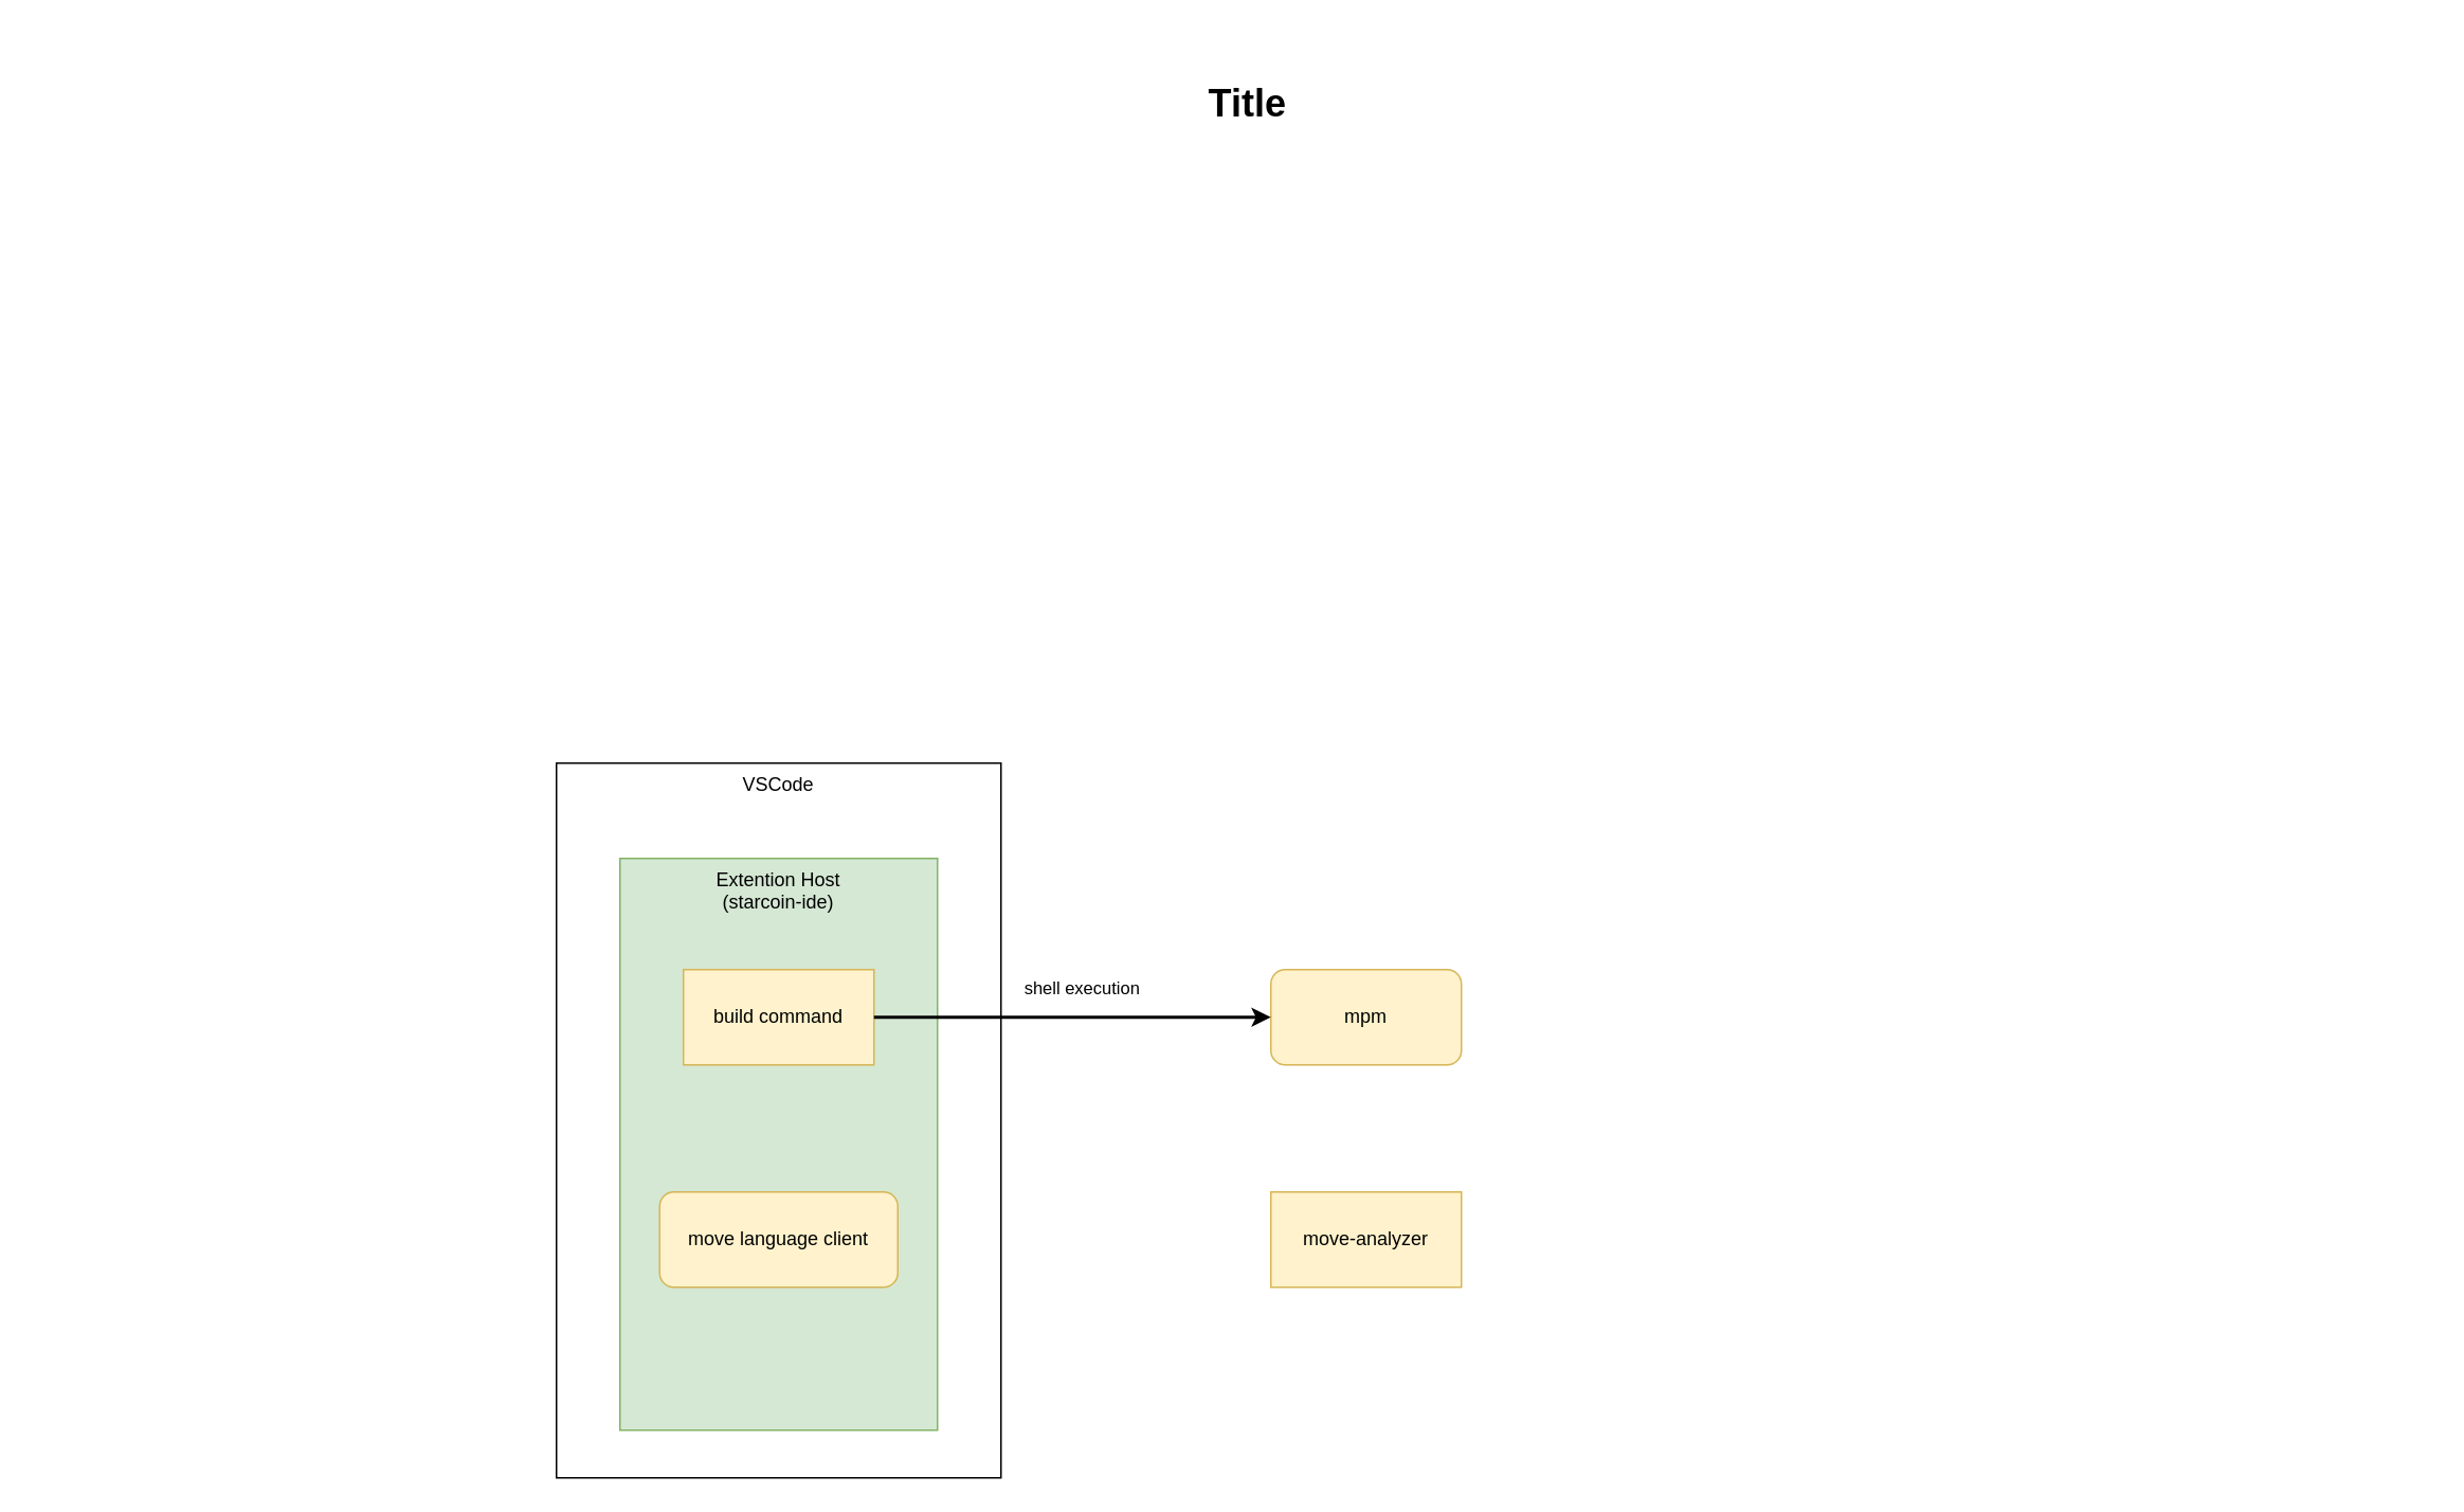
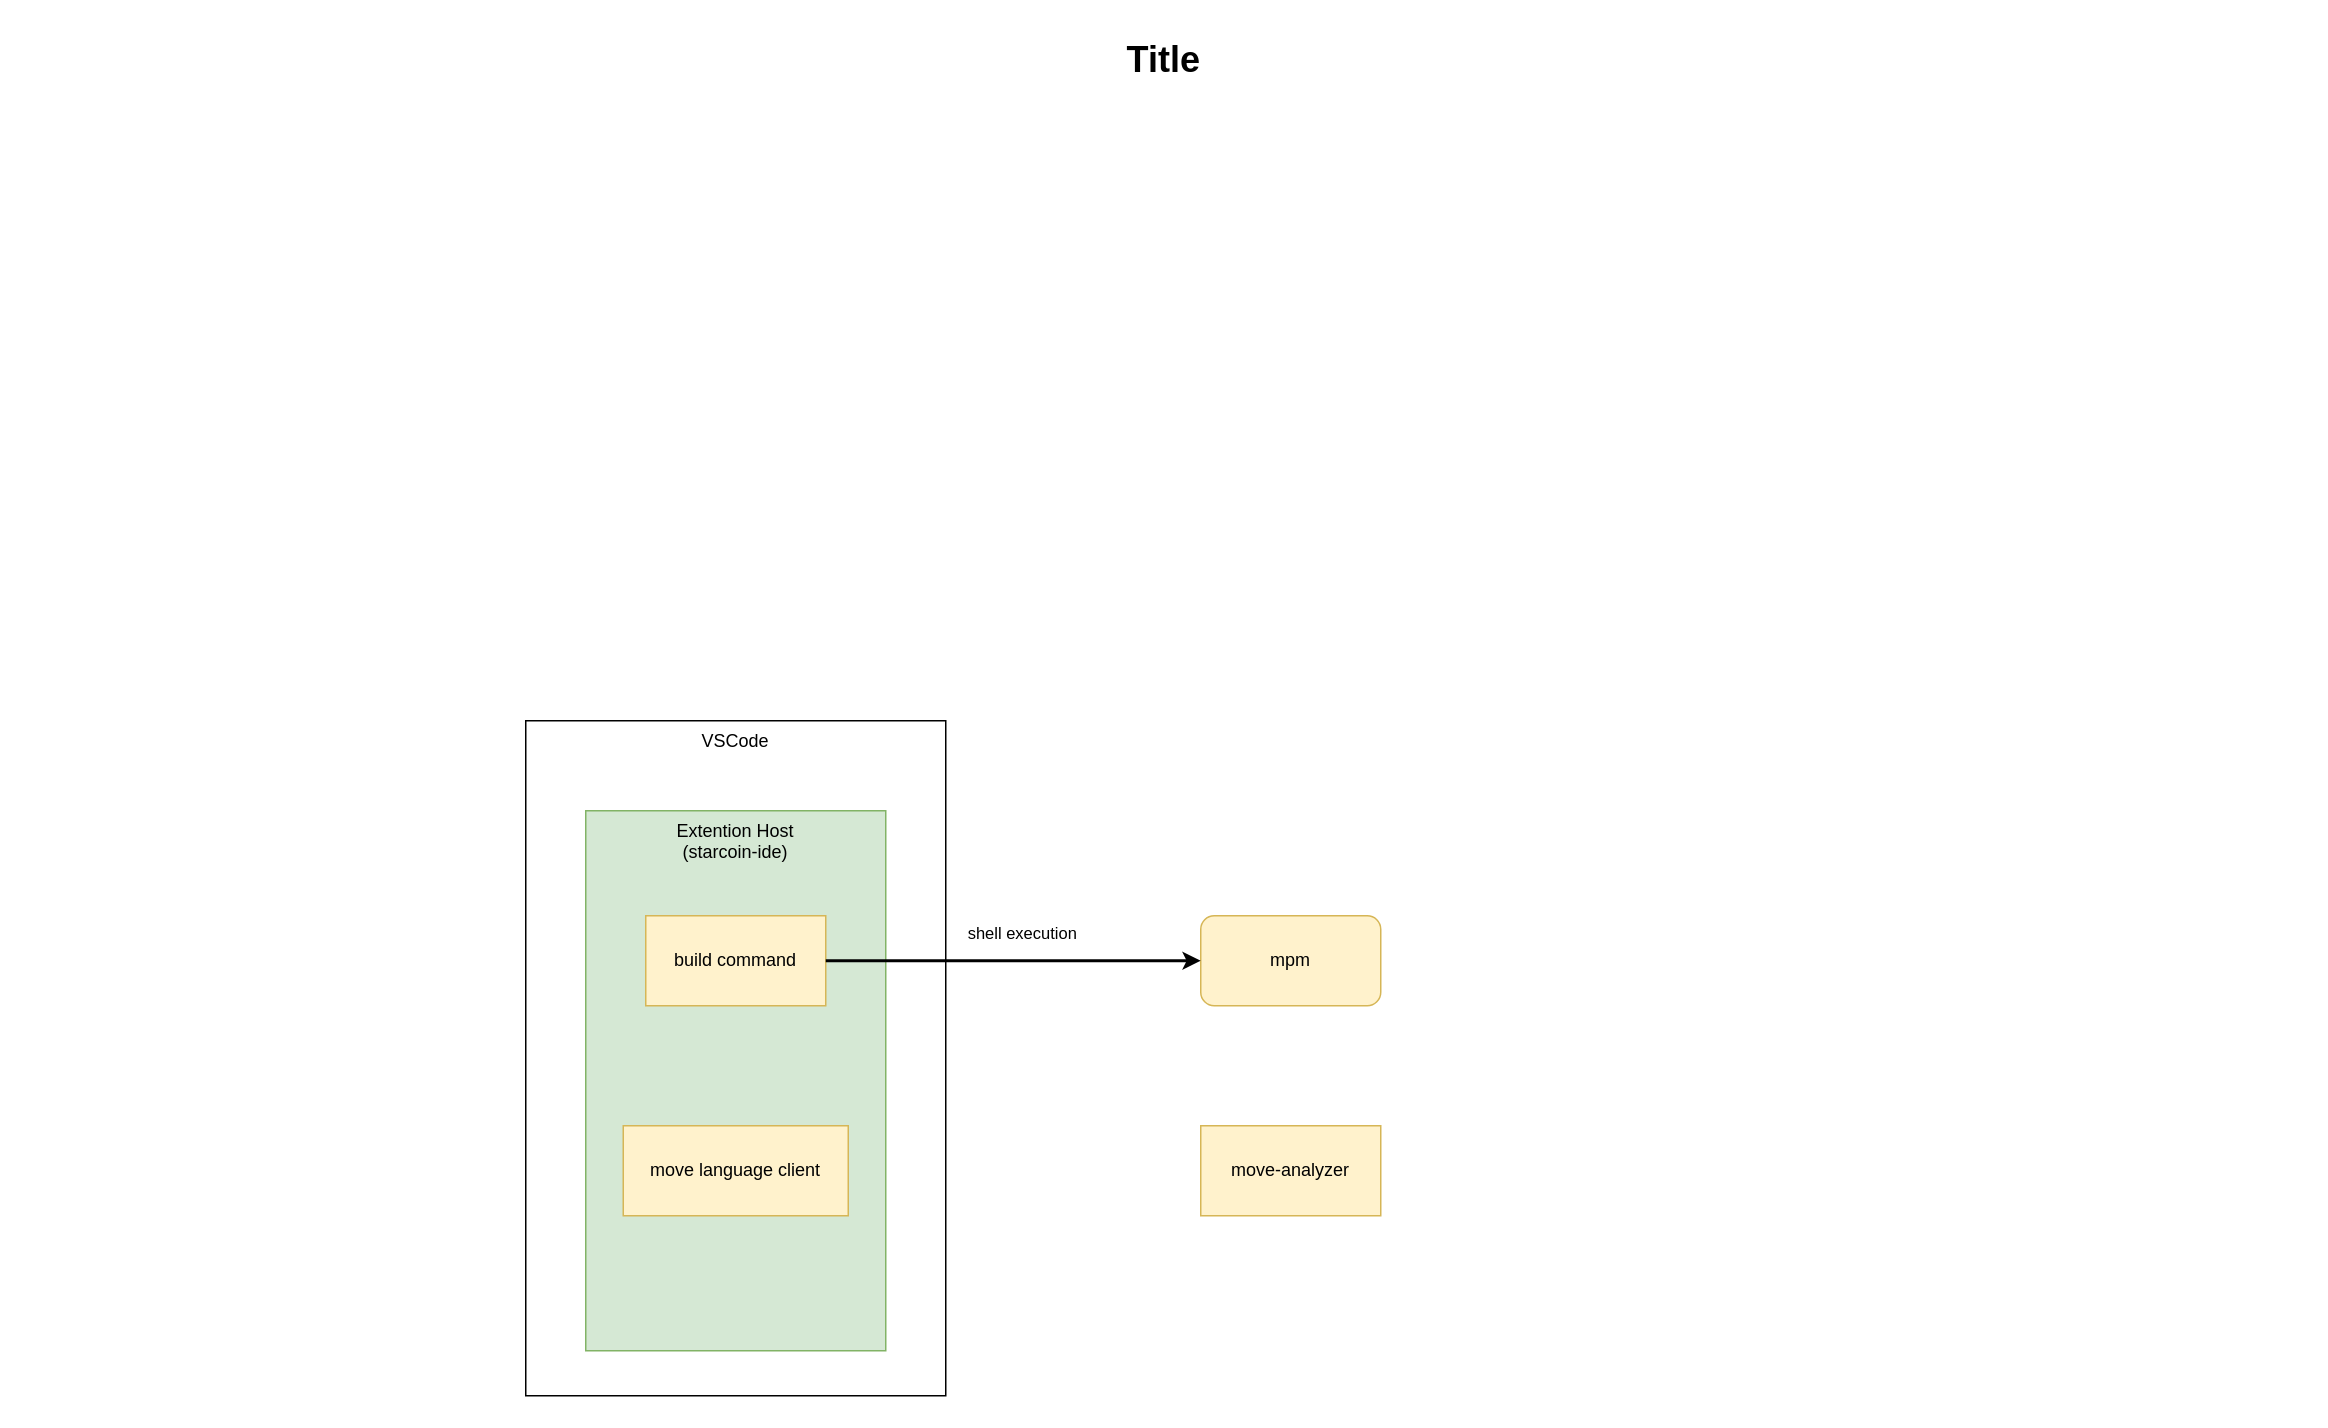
- <mxCell id="2" value="Title" style="text;strokeColor=none;fillColor=none;html=1;fontSize=24;fontStyle=1;verticalAlign=middle;align=center;" parent="1" vertex="1"><mxGeometry x="30" y="45" width="1510" height="40" as="geometry" /></mxCell>
+ <mxCell id="2" value="Title" style="text;strokeColor=none;fillColor=none;html=1;fontSize=24;fontStyle=1;verticalAlign=middle;align=center;" parent="1" vertex="1"><mxGeometry x="20" y="20" width="1510" height="40" as="geometry" /></mxCell>
- <mxCell id="8" value="move language client" style="whiteSpace=wrap;html=1;fillColor=#fff2cc;strokeColor=#d6b656;rounded=1;" vertex="1" parent="1"><mxGeometry x="415" y="750" width="150" height="60" as="geometry" /></mxCell>
+ <mxCell id="8" value="move language client" style="rounded=0;whiteSpace=wrap;html=1;fillColor=#fff2cc;strokeColor=#d6b656;" vertex="1" parent="1"><mxGeometry x="415" y="750" width="150" height="60" as="geometry" /></mxCell>
